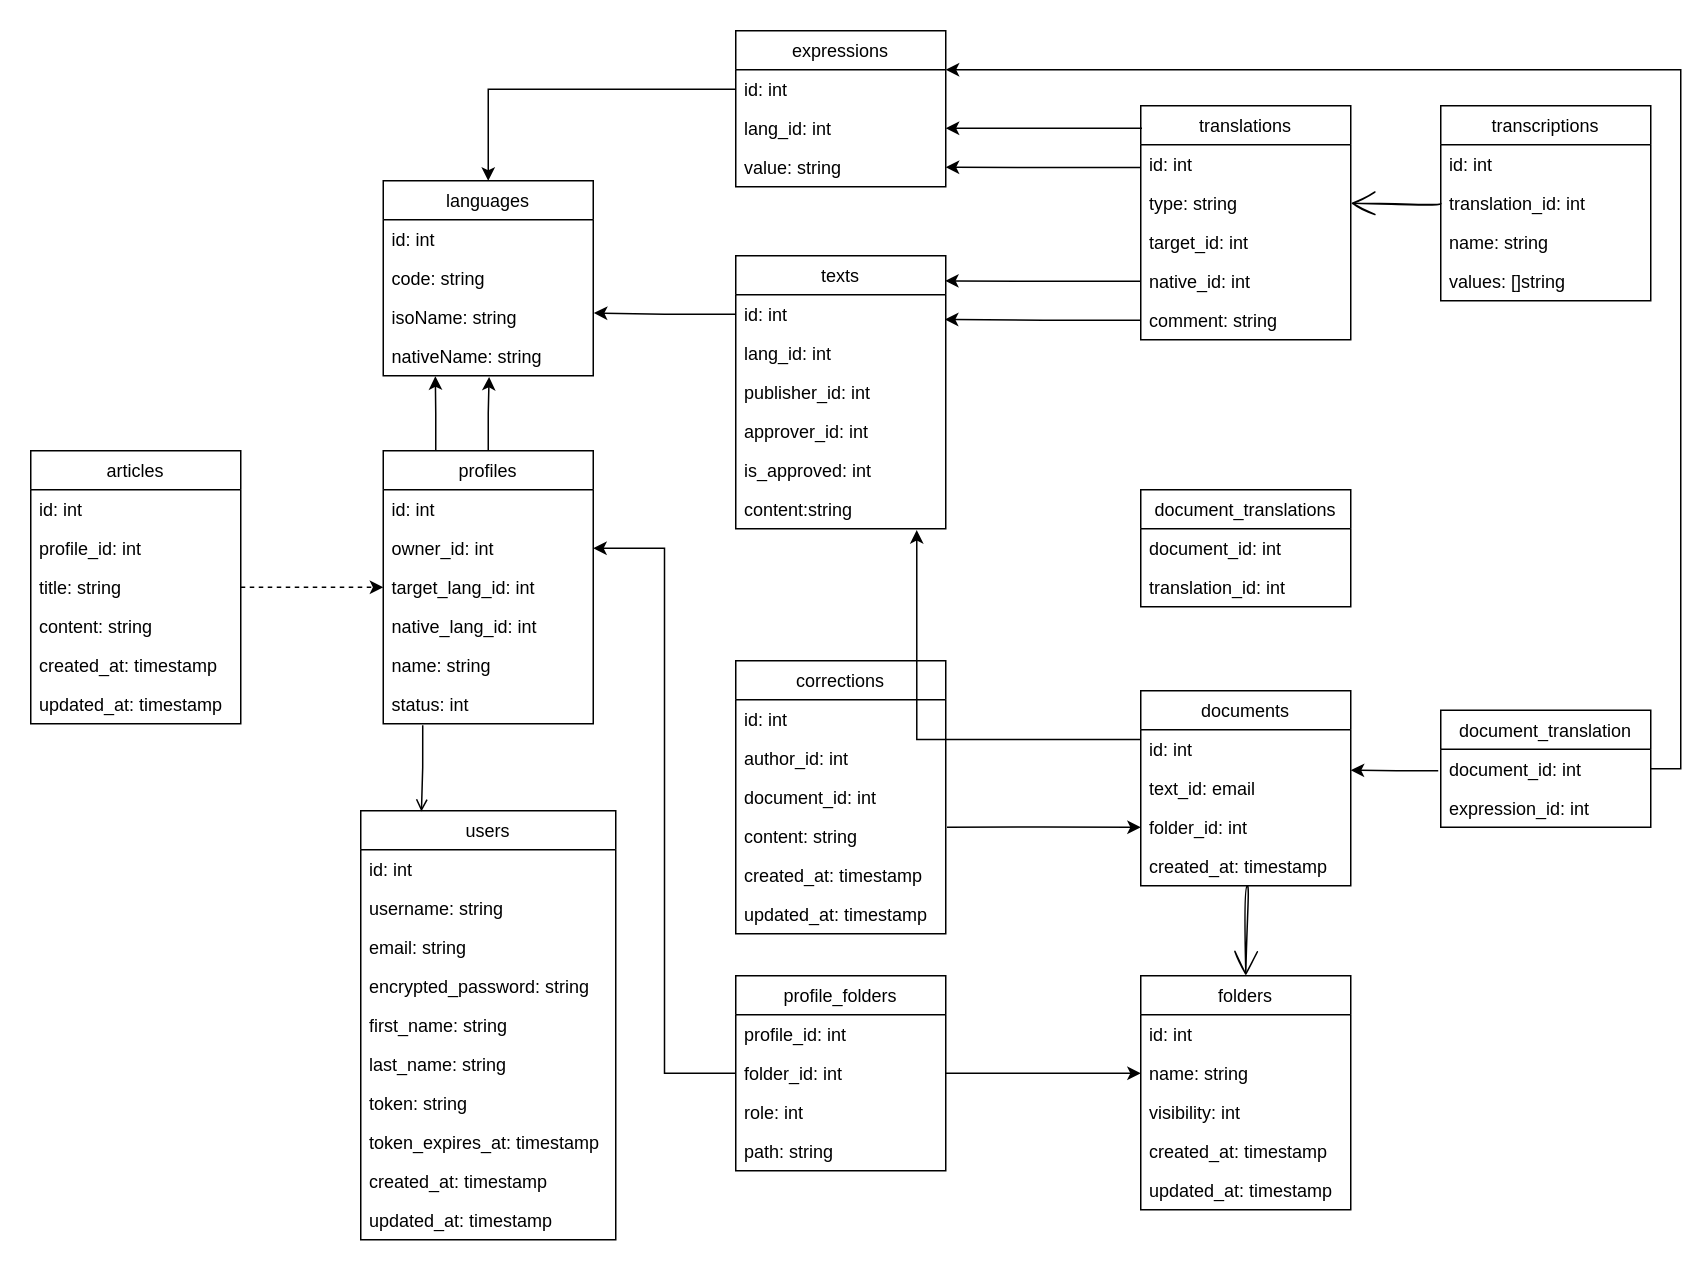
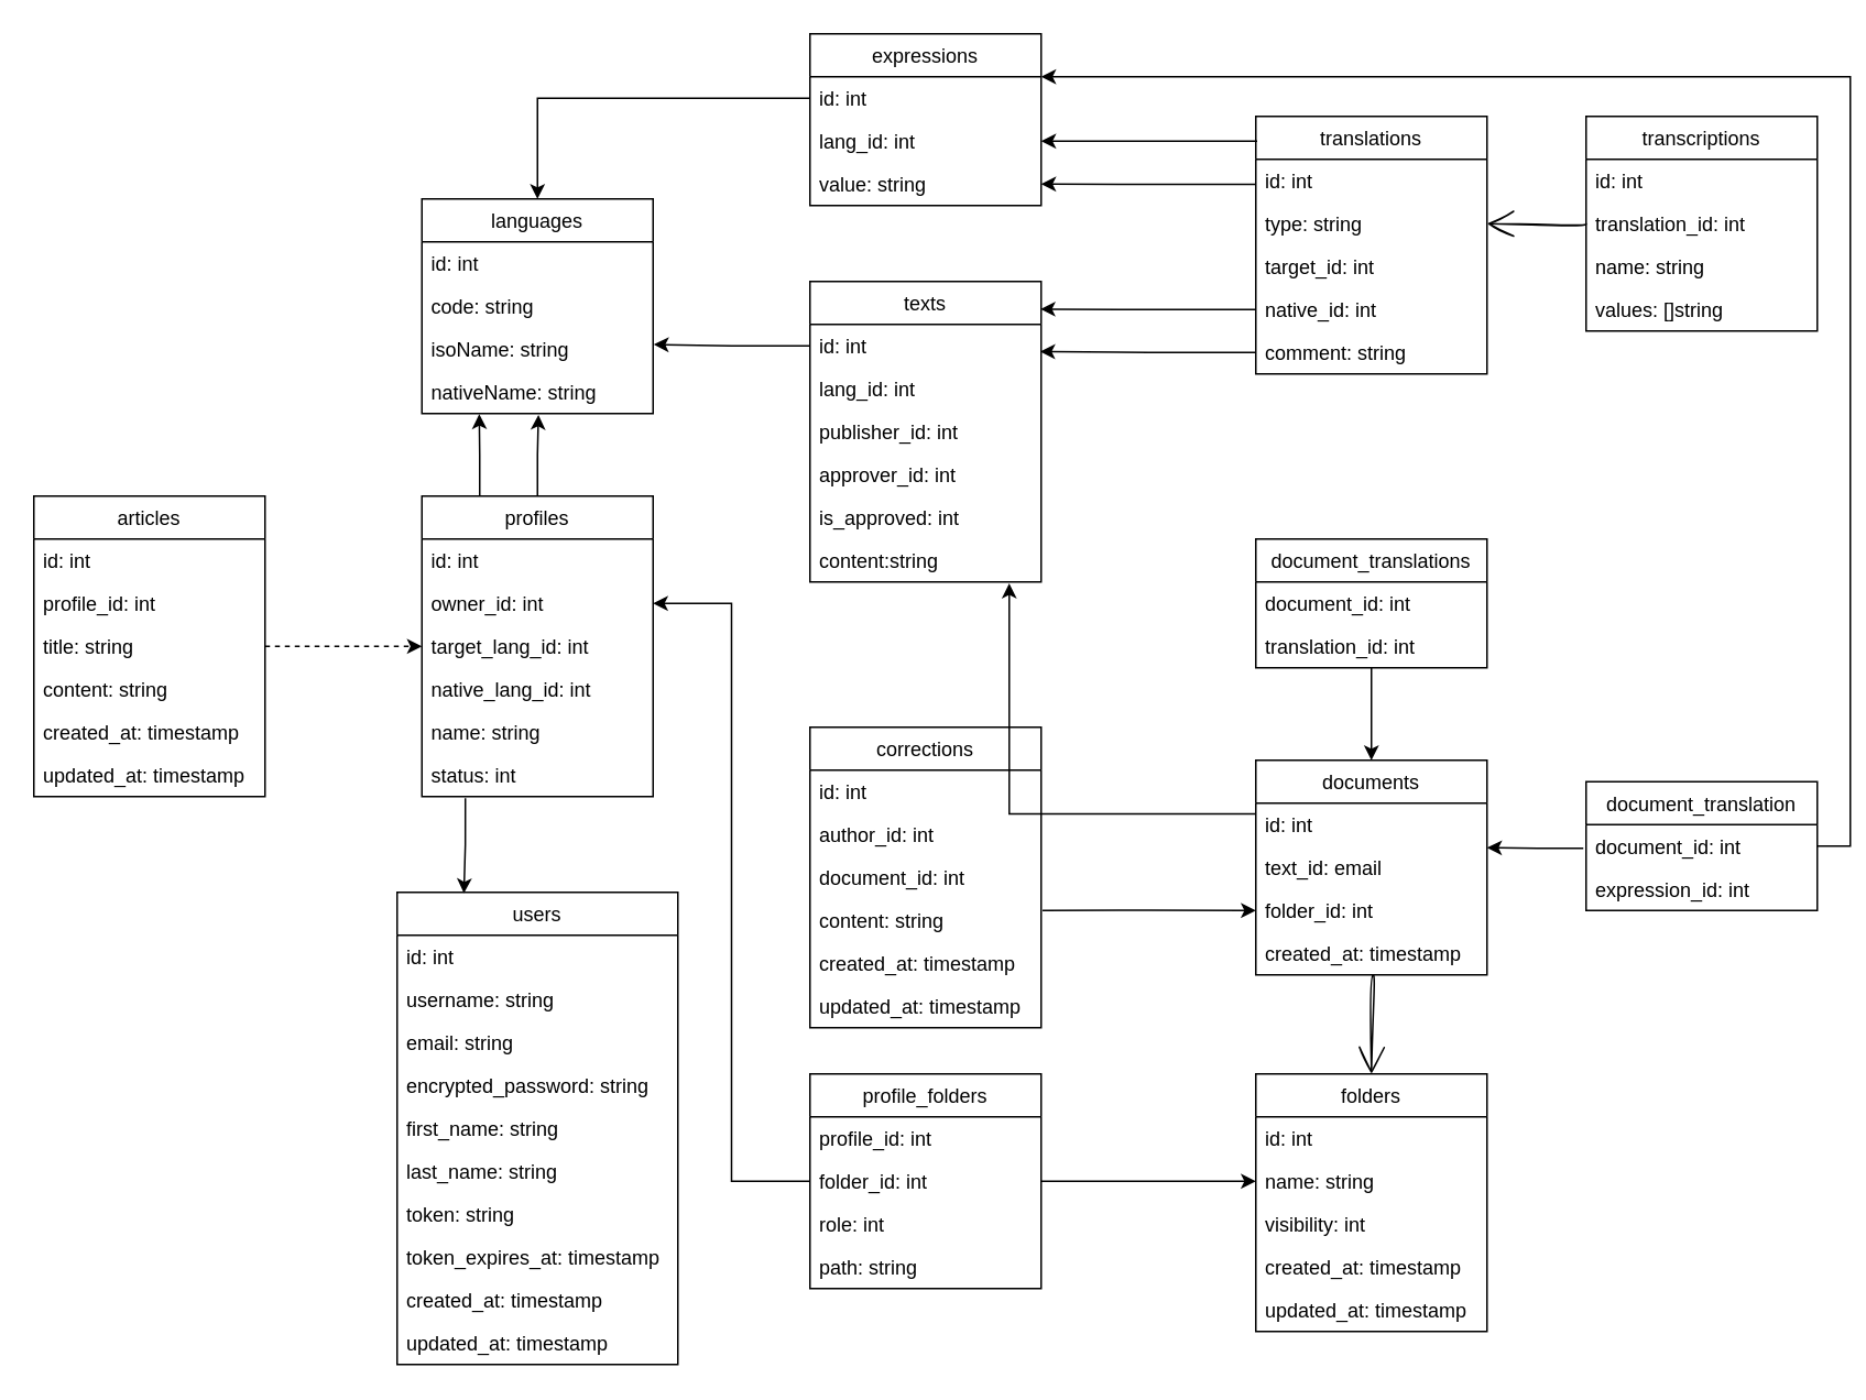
+ <mxCell id="54" style="edgeStyle=orthogonalEdgeStyle;rounded=0;orthogonalLoop=1;jettySize=auto;html=1;entryX=0.5;entryY=0;entryDx=0;entryDy=0;" parent="1" source="55" target="34" edge="1"><mxGeometry relative="1" as="geometry" /></mxCell>
- <mxCell id="13" style="edgeStyle=orthogonalEdgeStyle;rounded=0;orthogonalLoop=1;jettySize=auto;html=1;entryX=0.238;entryY=0.002;entryDx=0;entryDy=0;exitX=0.188;exitY=1.038;exitDx=0;exitDy=0;exitPerimeter=0;entryPerimeter=0;endArrow=open;" parent="1" source="21" target="2" edge="1"><mxGeometry relative="1" as="geometry" /></mxCell>
+ <mxCell id="13" style="edgeStyle=orthogonalEdgeStyle;rounded=0;orthogonalLoop=1;jettySize=auto;html=1;entryX=0.238;entryY=0.002;entryDx=0;entryDy=0;exitX=0.188;exitY=1.038;exitDx=0;exitDy=0;exitPerimeter=0;entryPerimeter=0;" parent="1" source="21" target="2" edge="1"><mxGeometry relative="1" as="geometry" /></mxCell>
